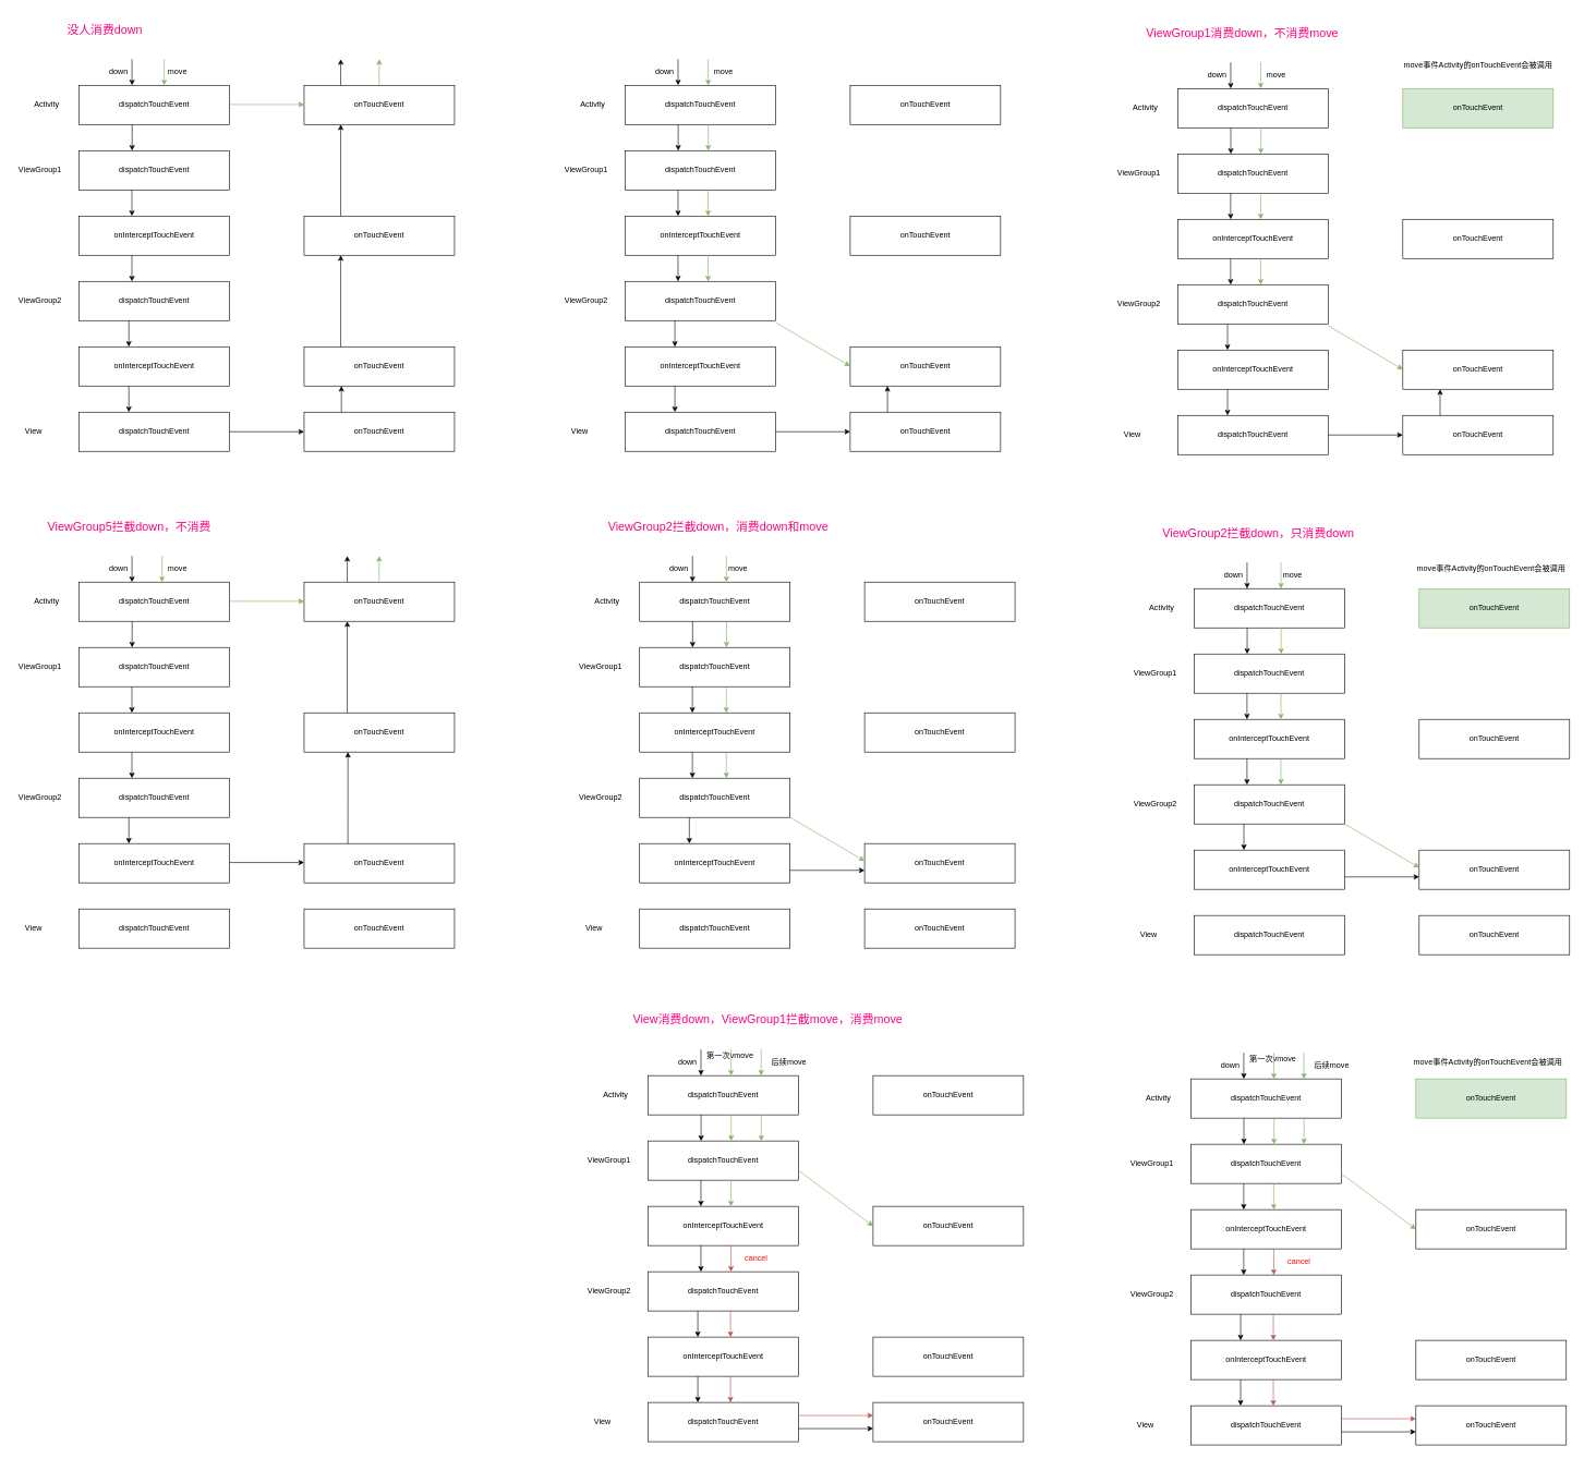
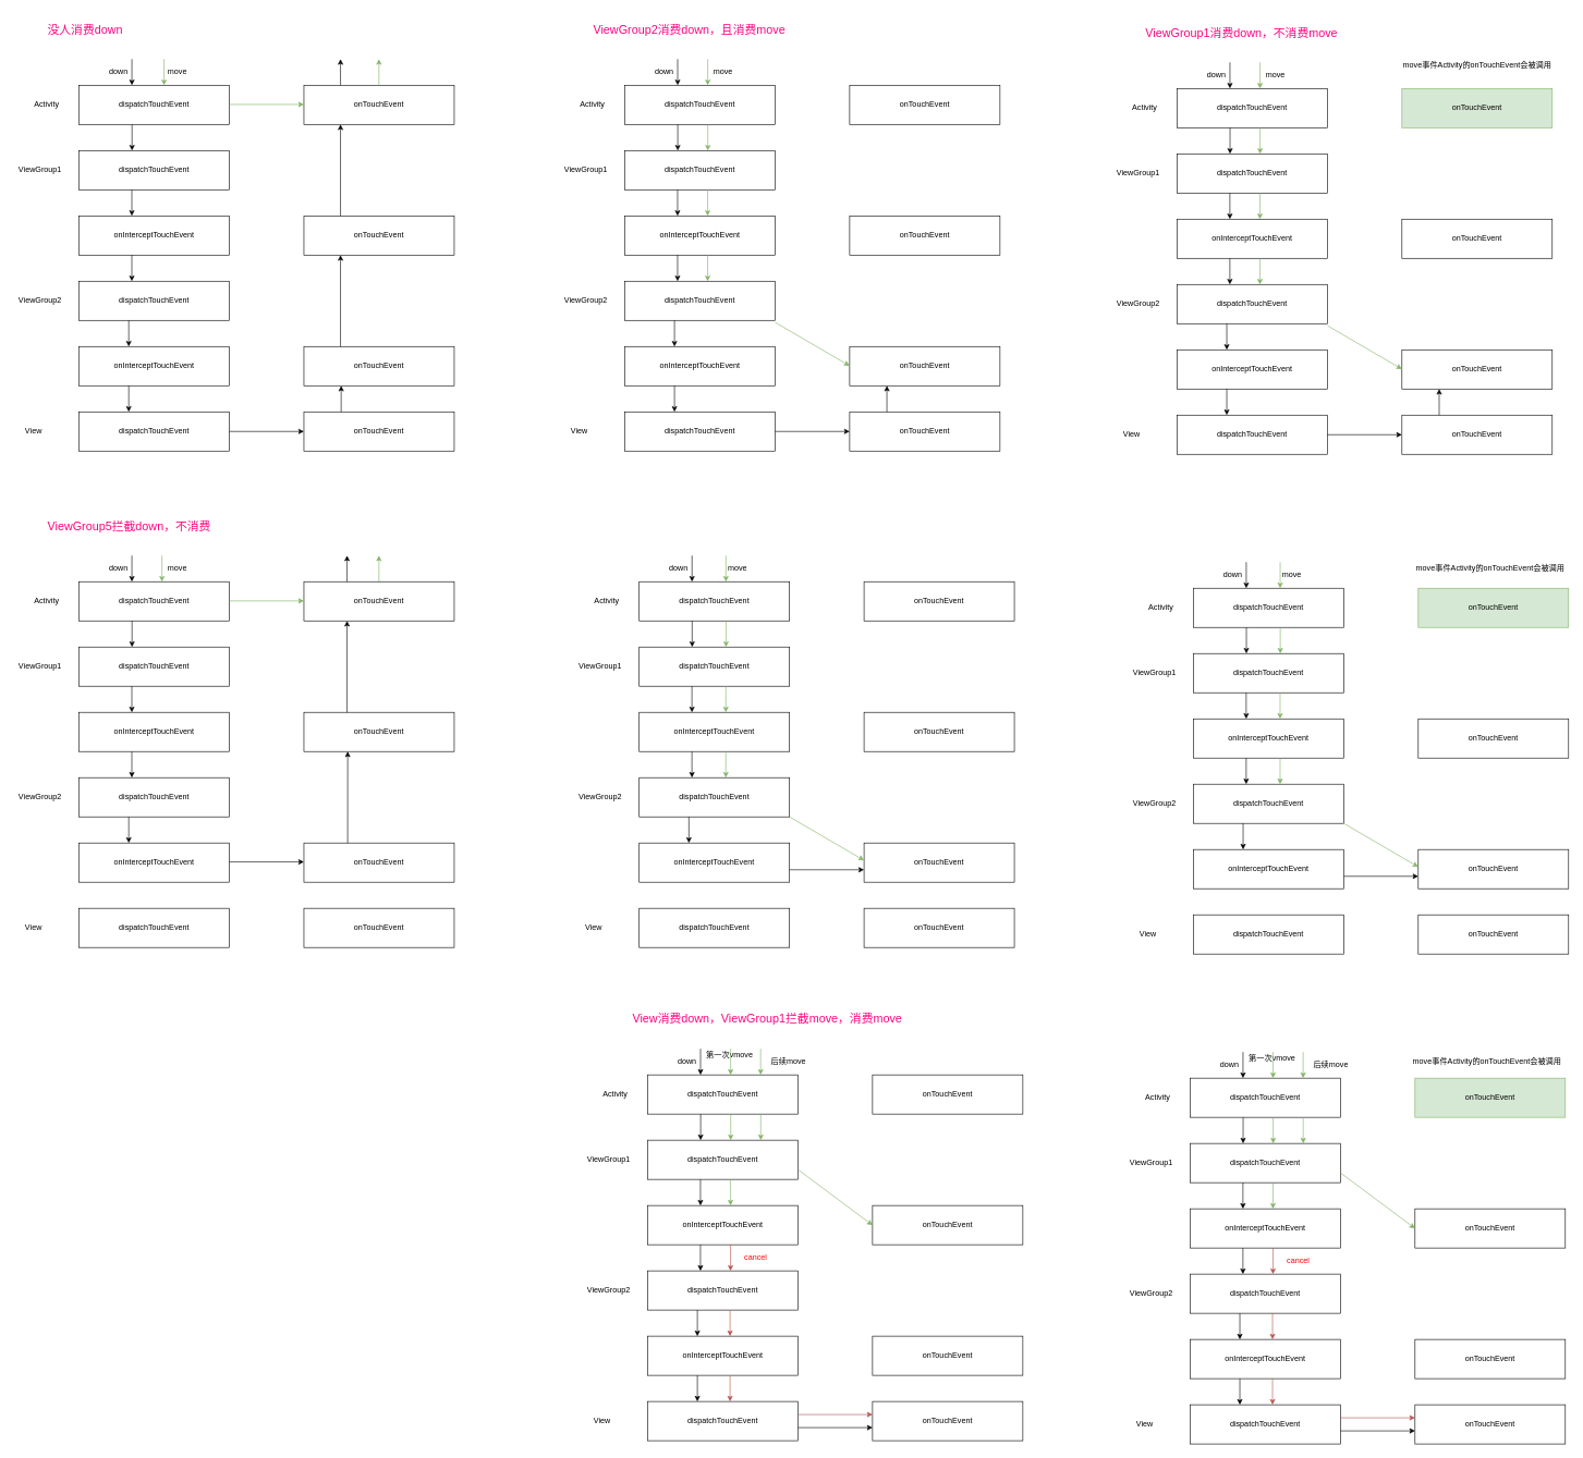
- <mxCell id="27" value="&lt;h1 style=&quot;font-size: 18px&quot;&gt;&lt;font color=&quot;#ff0080&quot;&gt;&lt;span style=&quot;font-weight: 400&quot;&gt;没人消费down&lt;/span&gt;&lt;/font&gt;&lt;/h1&gt;" style="text;html=1;align=left;verticalAlign=middle;resizable=0;points=[];autosize=1;fontSize=18;" parent="1" vertex="1"><mxGeometry x="100" y="20" width="130" height="50" as="geometry" /></mxCell>
+ <mxCell id="27" value="&lt;h1 style=&quot;font-size: 18px&quot;&gt;&lt;font color=&quot;#ff0080&quot;&gt;&lt;span style=&quot;font-weight: 400&quot;&gt;没人消费down&lt;/span&gt;&lt;/font&gt;&lt;/h1&gt;" style="text;html=1;align=left;verticalAlign=middle;resizable=0;points=[];autosize=1;fontSize=18;" parent="1" vertex="1"><mxGeometry x="70" y="20" width="130" height="50" as="geometry" /></mxCell>
+ <mxCell id="54" value="&lt;h1 style=&quot;font-size: 18px&quot;&gt;&lt;font color=&quot;#ff0080&quot;&gt;&lt;span style=&quot;font-weight: 400&quot;&gt;ViewGroup2消费down，且消费move&lt;/span&gt;&lt;/font&gt;&lt;/h1&gt;" style="text;html=1;align=left;verticalAlign=middle;resizable=0;points=[];autosize=1;fontSize=18;" parent="1" vertex="1"><mxGeometry x="905" y="20" width="310" height="50" as="geometry" /></mxCell>
- <mxCell id="112" value="&lt;h1 style=&quot;font-size: 18px&quot;&gt;&lt;font color=&quot;#ff0080&quot;&gt;&lt;span style=&quot;font-weight: 400&quot;&gt;ViewGroup2拦截down，消费down和move&lt;/span&gt;&lt;/font&gt;&lt;/h1&gt;" style="text;html=1;align=left;verticalAlign=middle;resizable=0;points=[];autosize=1;fontSize=18;" parent="1" vertex="1"><mxGeometry x="927" y="780" width="350" height="50" as="geometry" /></mxCell>
- <mxCell id="242" value="&lt;h1 style=&quot;font-size: 18px&quot;&gt;&lt;font color=&quot;#ff0080&quot;&gt;&lt;span style=&quot;font-weight: 400&quot;&gt;ViewGroup2拦截down，只消费down&lt;/span&gt;&lt;/font&gt;&lt;/h1&gt;" style="text;html=1;align=left;verticalAlign=middle;resizable=0;points=[];autosize=1;fontSize=18;" parent="1" vertex="1"><mxGeometry x="1775" y="790" width="310" height="50" as="geometry" /></mxCell>
